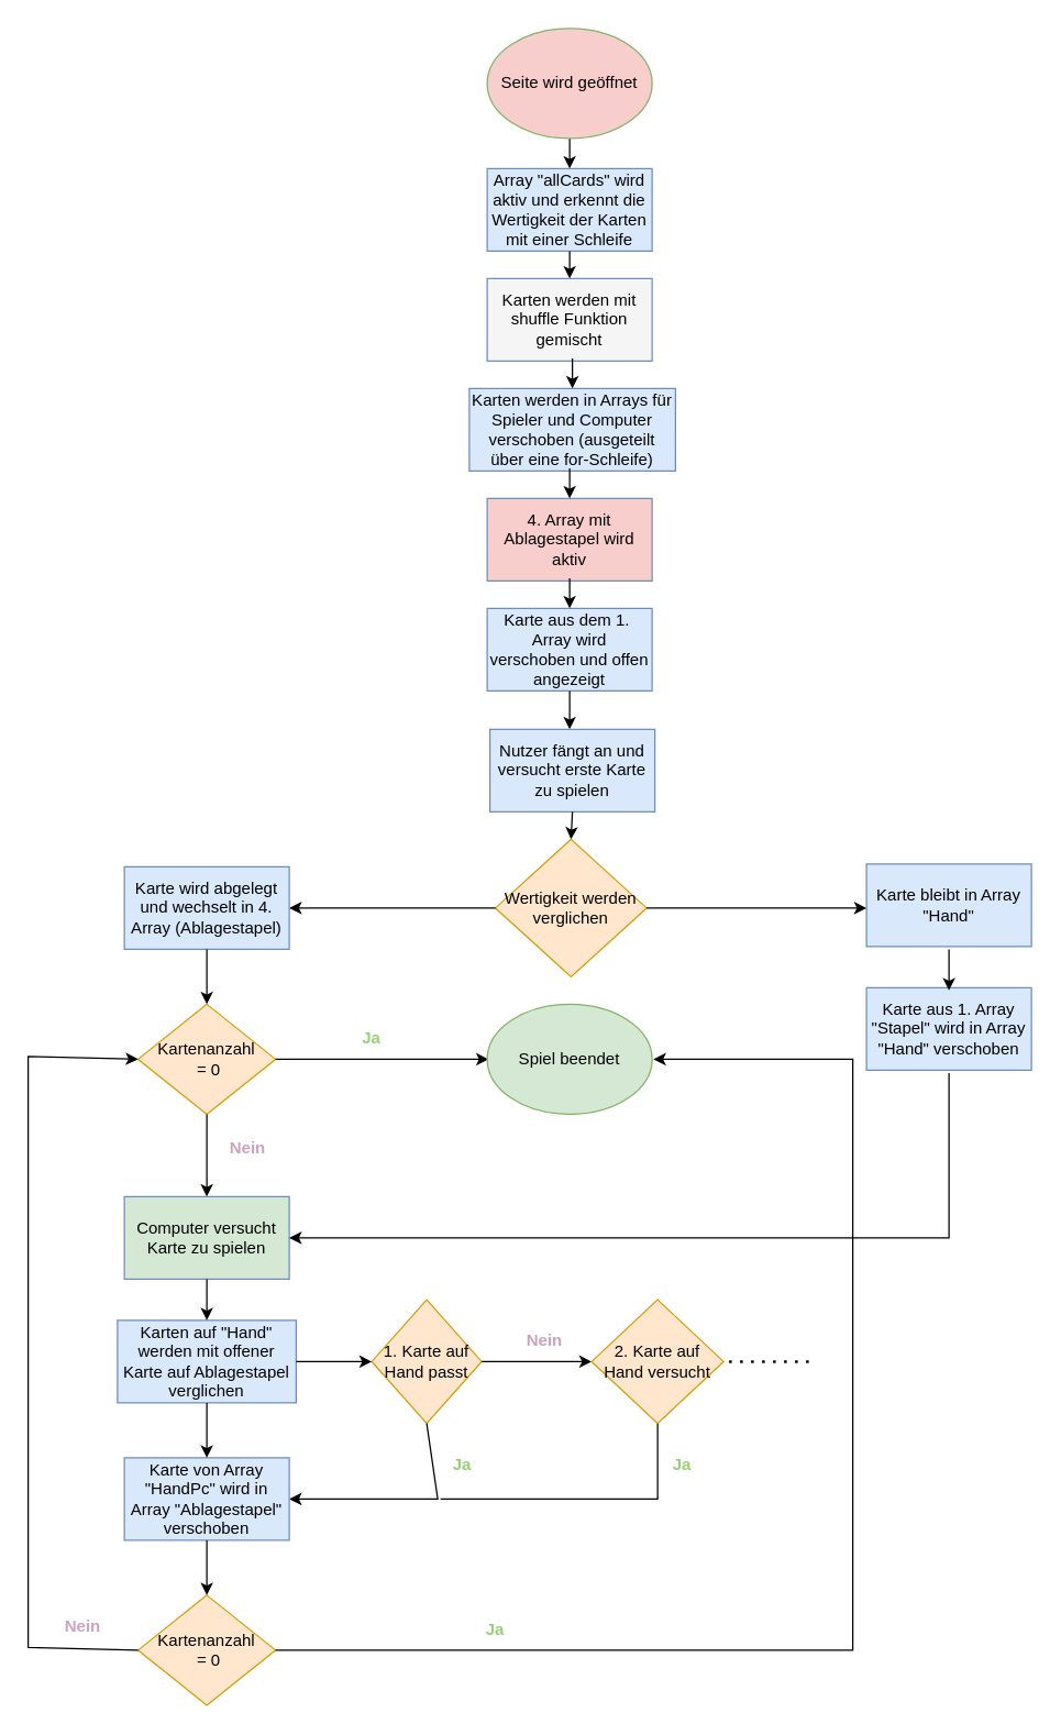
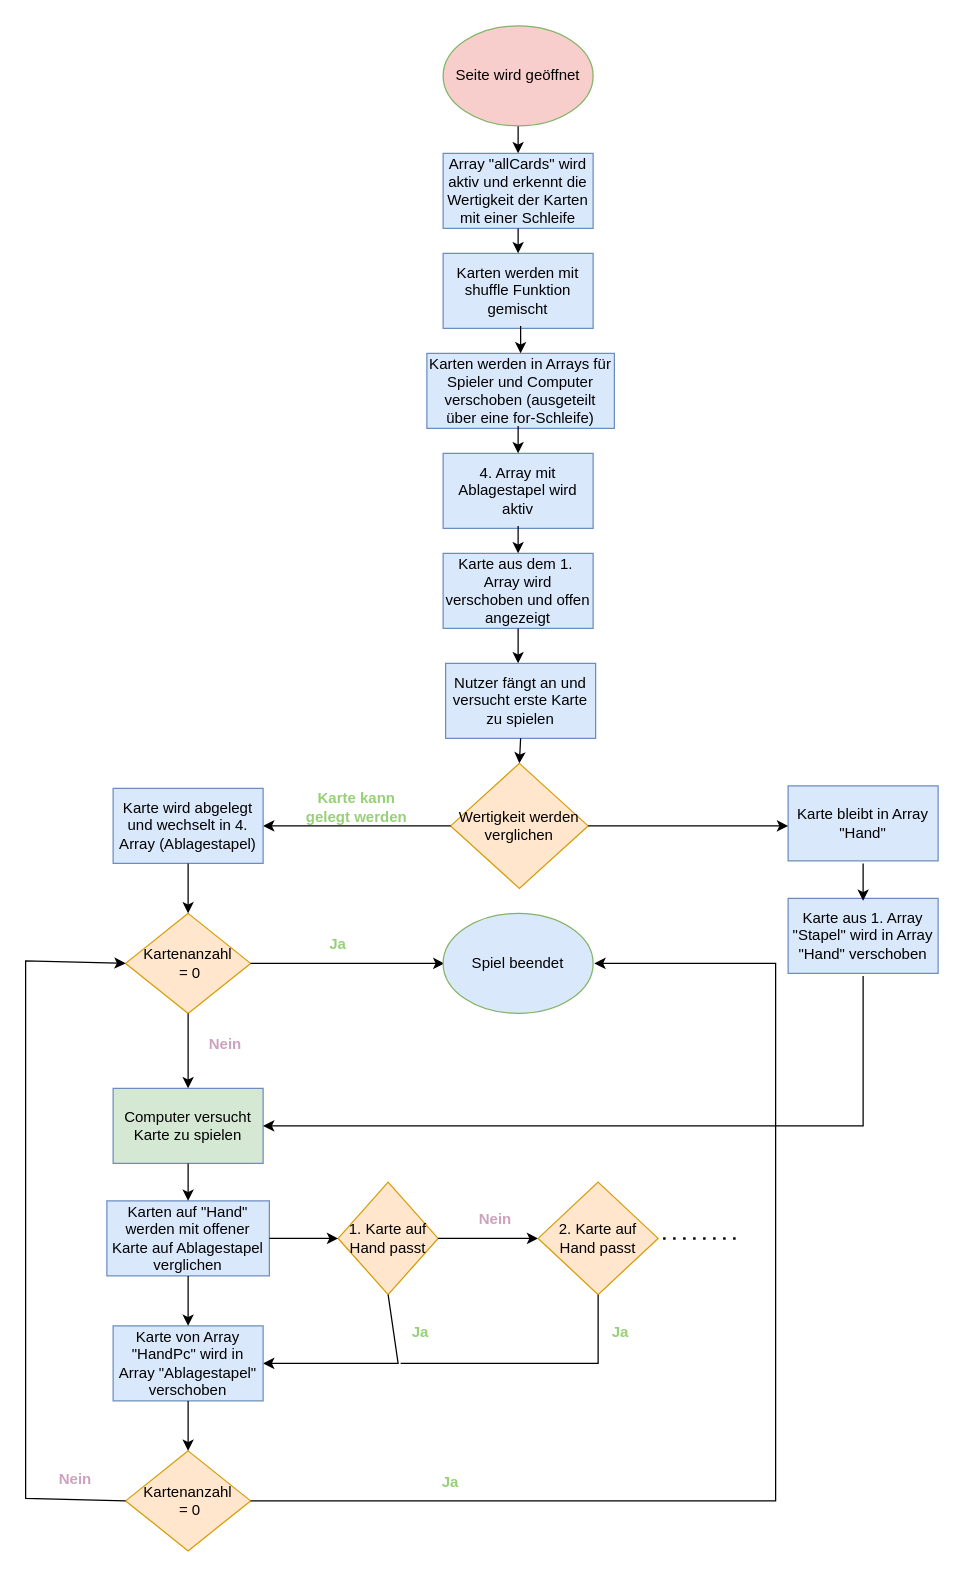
- <mxCell id="3" value="Karten werden mit shuffle Funktion gemischt" style="rounded=0;whiteSpace=wrap;html=1;fillColor=#f5f5f5;strokeColor=#6c8ebf;" parent="1" vertex="1"><mxGeometry x="354" y="202" width="120" height="60" as="geometry" /></mxCell>
+ <mxCell id="3" value="Karten werden mit shuffle Funktion gemischt" style="rounded=0;whiteSpace=wrap;html=1;fillColor=#dae8fc;strokeColor=#6c8ebf;" parent="1" vertex="1"><mxGeometry x="354" y="202" width="120" height="60" as="geometry" /></mxCell>
- <mxCell id="5" value="4. Array mit Ablagestapel wird aktiv" style="rounded=0;whiteSpace=wrap;html=1;fillColor=#f8cecc;strokeColor=#6c8ebf;" parent="1" vertex="1"><mxGeometry x="354" y="362" width="120" height="60" as="geometry" /></mxCell>
+ <mxCell id="5" value="4. Array mit Ablagestapel wird aktiv" style="rounded=0;whiteSpace=wrap;html=1;fillColor=#dae8fc;strokeColor=#6c8ebf;" parent="1" vertex="1"><mxGeometry x="354" y="362" width="120" height="60" as="geometry" /></mxCell>
+ <mxCell id="52" value="Karte kann gelegt werden" style="text;html=1;align=center;verticalAlign=middle;whiteSpace=wrap;rounded=0;fontColor=#97D077;labelBackgroundColor=none;labelBorderColor=none;fontStyle=1" parent="1" vertex="1"><mxGeometry x="240" y="630" width="90" height="30" as="geometry" /></mxCell>
- <mxCell id="50" value="Spiel beendet" style="ellipse;whiteSpace=wrap;html=1;fillColor=#d5e8d4;strokeColor=#82b366;" parent="1" vertex="1"><mxGeometry x="354" y="730" width="120" height="80" as="geometry" /></mxCell>
+ <mxCell id="50" value="Spiel beendet" style="ellipse;whiteSpace=wrap;html=1;fillColor=#dae8fc;strokeColor=#82b366;" parent="1" vertex="1"><mxGeometry x="354" y="730" width="120" height="80" as="geometry" /></mxCell>
- <mxCell id="35" value="2. Karte auf Hand versucht" style="rhombus;whiteSpace=wrap;html=1;fillColor=#ffe6cc;strokeColor=#d79b00;" parent="1" vertex="1"><mxGeometry x="430" y="945" width="96" height="90" as="geometry" /></mxCell>
+ <mxCell id="35" value="2. Karte auf Hand passt" style="rhombus;whiteSpace=wrap;html=1;fillColor=#ffe6cc;strokeColor=#d79b00;" parent="1" vertex="1"><mxGeometry x="430" y="945" width="96" height="90" as="geometry" /></mxCell>
